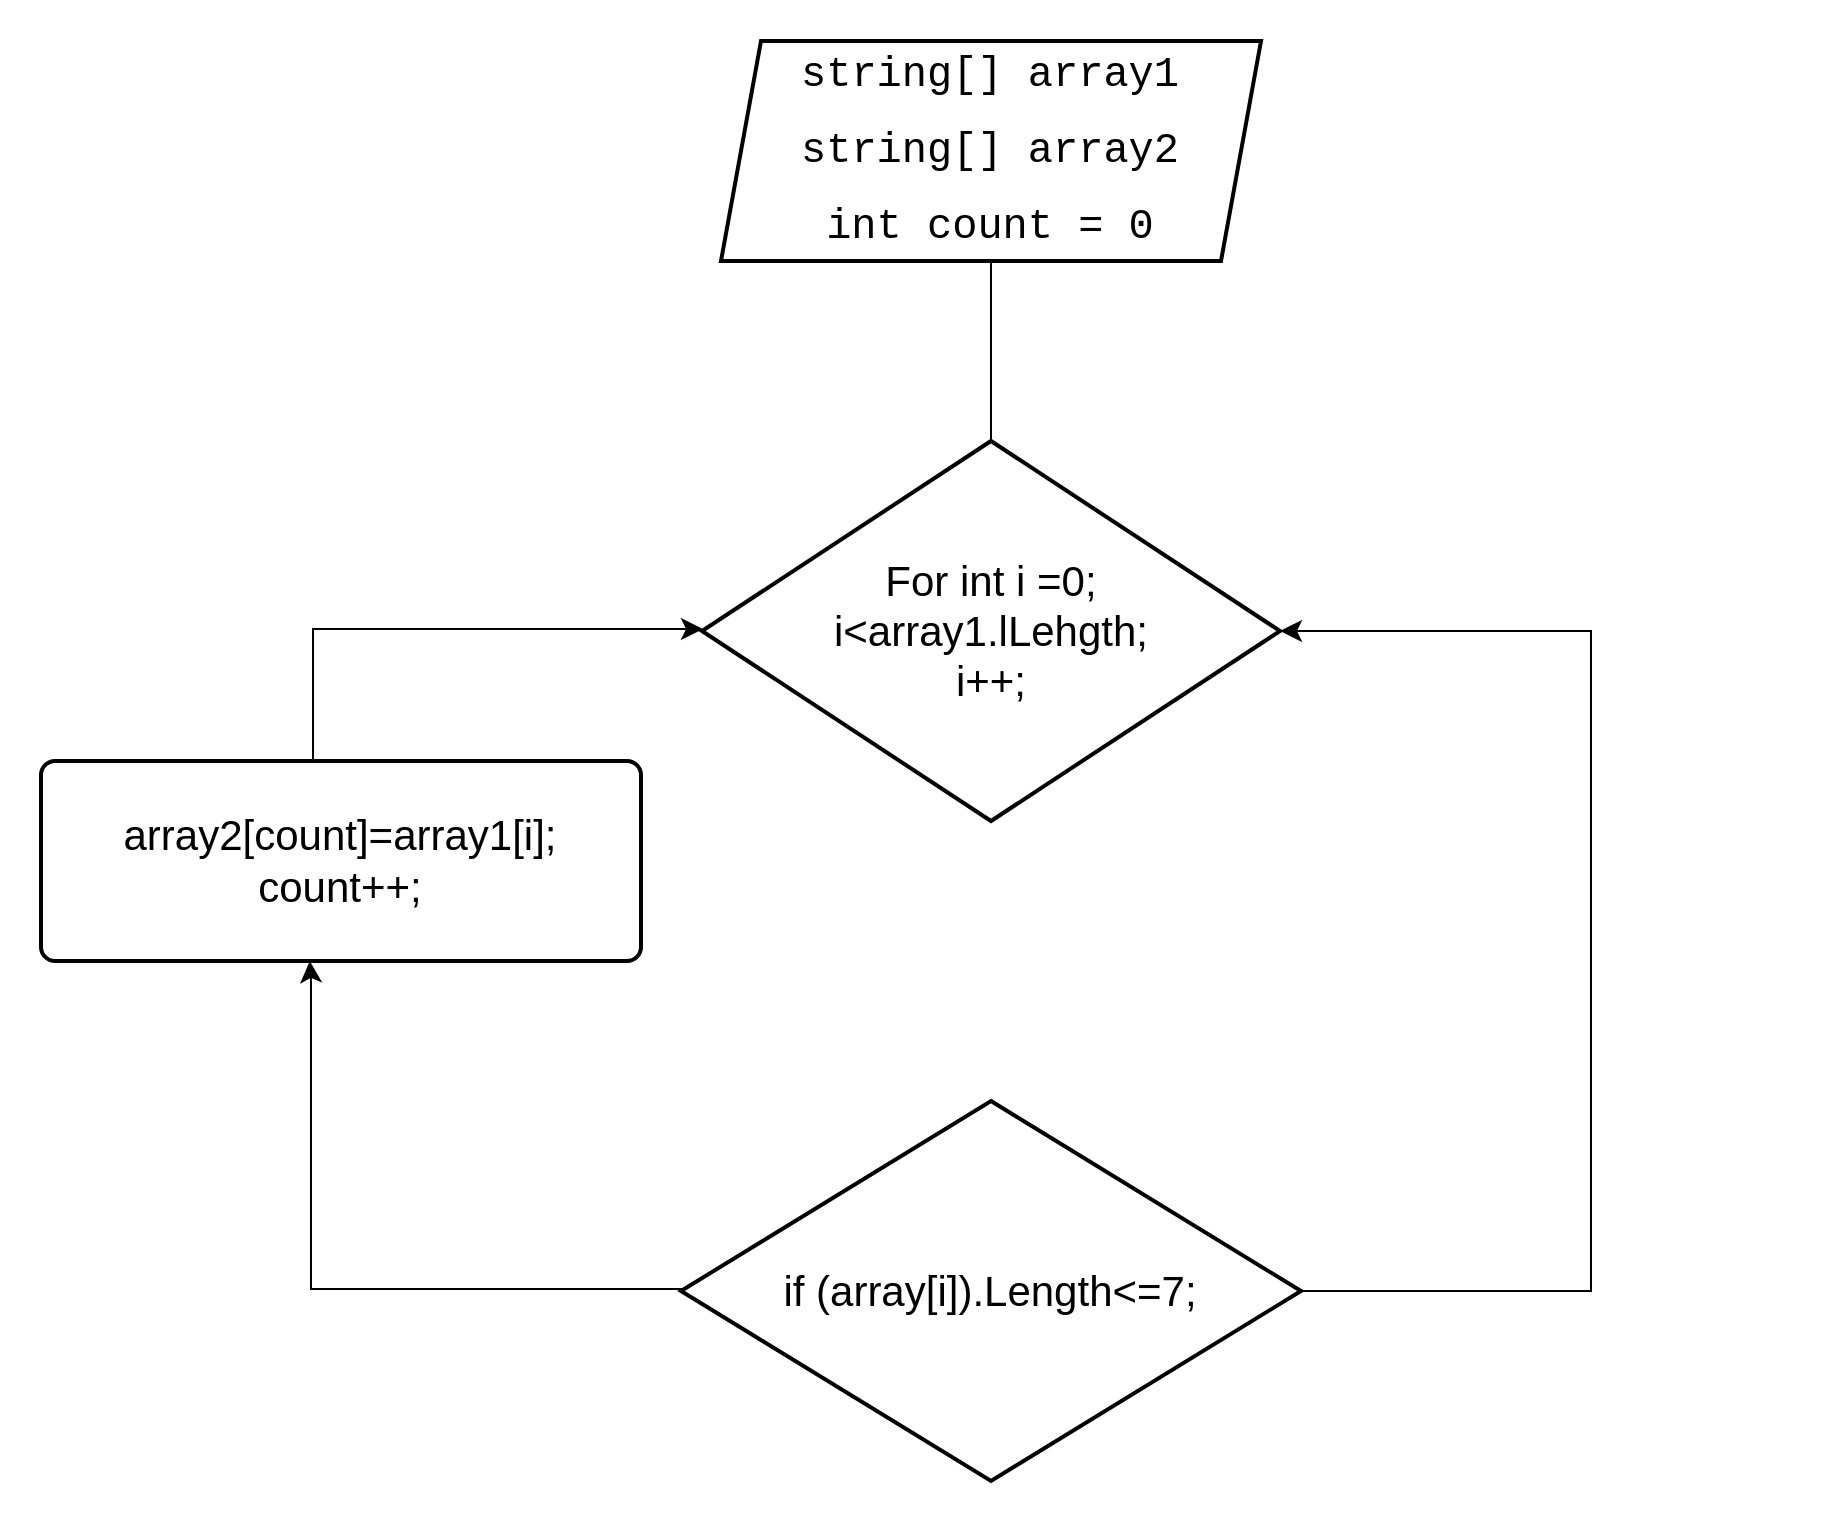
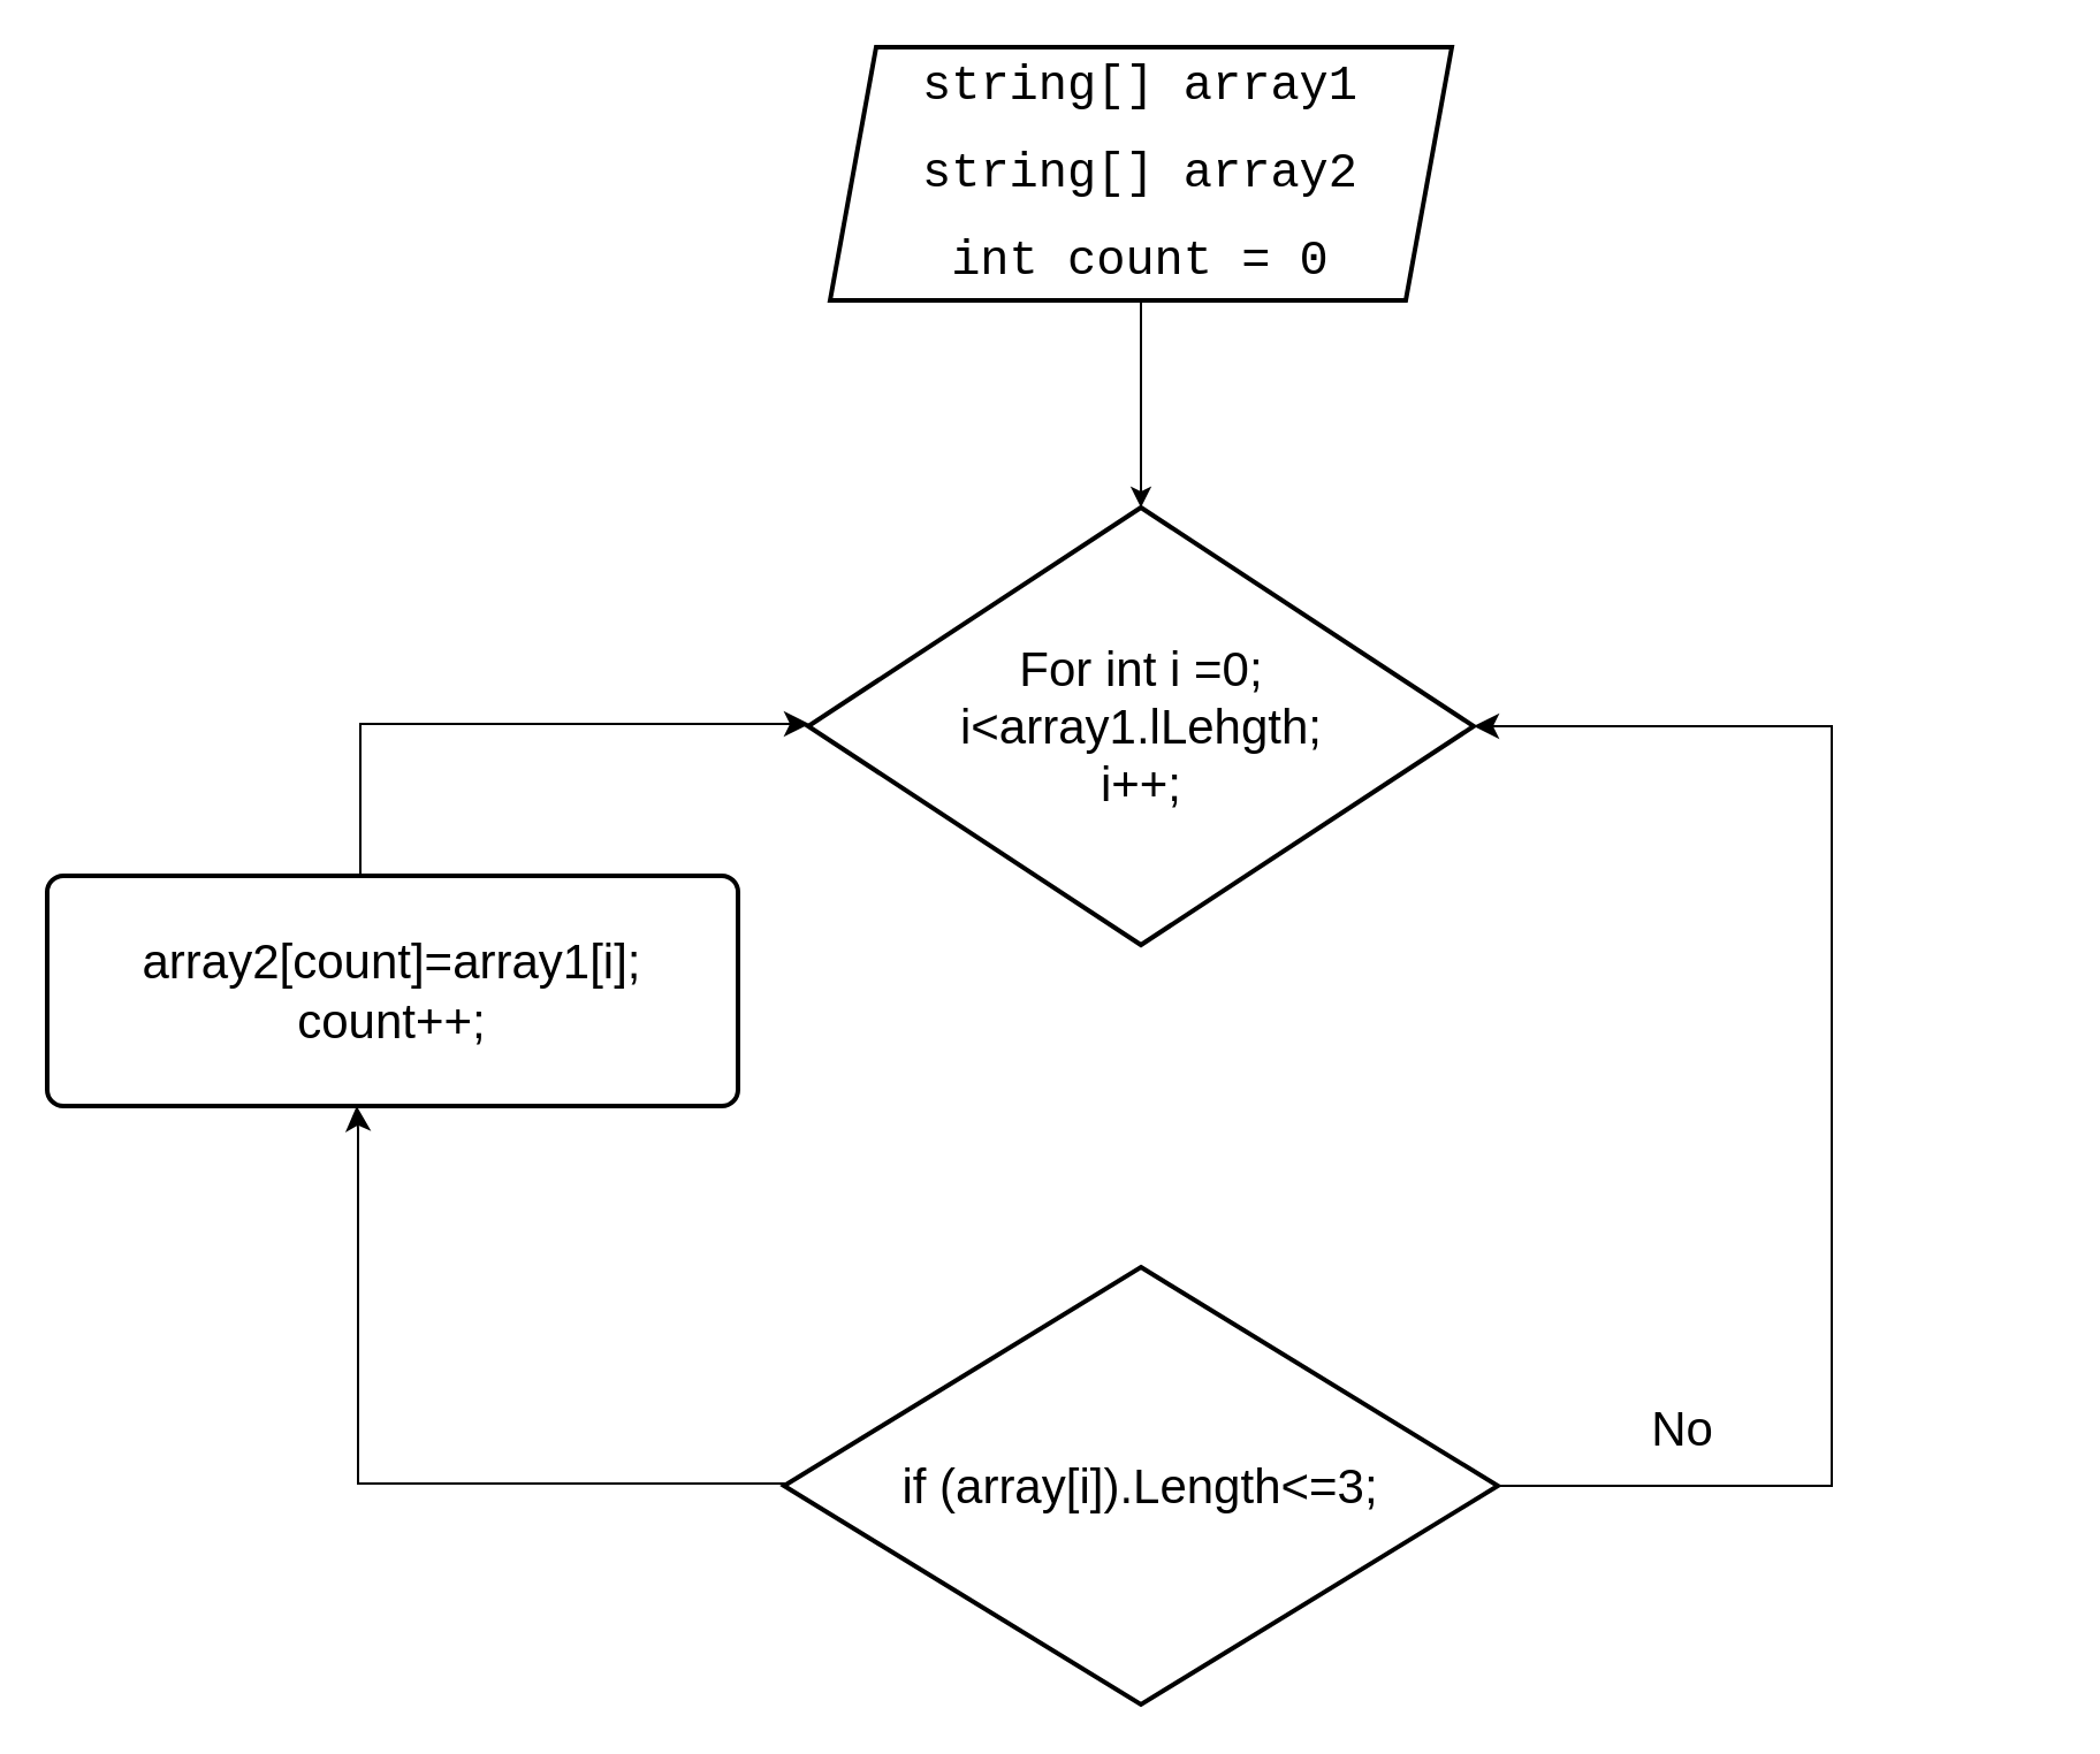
- <mxCell id="2" value="" style="edgeStyle=orthogonalEdgeStyle;rounded=0;orthogonalLoop=1;jettySize=auto;html=1;fontFamily=Helvetica;fontSize=21;fontColor=#000000;endArrow=none;" edge="1" parent="1" source="3" target="4"><mxGeometry relative="1" as="geometry" /></mxCell>
+ <mxCell id="2" value="" style="edgeStyle=orthogonalEdgeStyle;rounded=0;orthogonalLoop=1;jettySize=auto;html=1;fontFamily=Helvetica;fontSize=21;fontColor=#000000;" edge="1" parent="1" source="3" target="4"><mxGeometry relative="1" as="geometry" /></mxCell>
+ <mxCell id="8" value="No" style="text;html=1;align=center;verticalAlign=middle;resizable=0;points=[];autosize=1;strokeColor=none;fillColor=none;fontSize=21;fontFamily=Helvetica;fontColor=#000000;" vertex="1" parent="1"><mxGeometry x="705" y="600" width="50" height="40" as="geometry" /></mxCell>
- <mxCell id="5" value="if (array[i]).Length&amp;lt;=7;" style="strokeWidth=2;html=1;shape=mxgraph.flowchart.decision;whiteSpace=wrap;labelBackgroundColor=none;strokeColor=default;fontFamily=Helvetica;fontSize=21;fontColor=#000000;fillColor=default;" vertex="1" parent="1"><mxGeometry x="340" y="550" width="310" height="190" as="geometry" /></mxCell>
+ <mxCell id="5" value="if (array[i]).Length&amp;lt;=3;" style="strokeWidth=2;html=1;shape=mxgraph.flowchart.decision;whiteSpace=wrap;labelBackgroundColor=none;strokeColor=default;fontFamily=Helvetica;fontSize=21;fontColor=#000000;fillColor=default;" vertex="1" parent="1"><mxGeometry x="340" y="550" width="310" height="190" as="geometry" /></mxCell>
